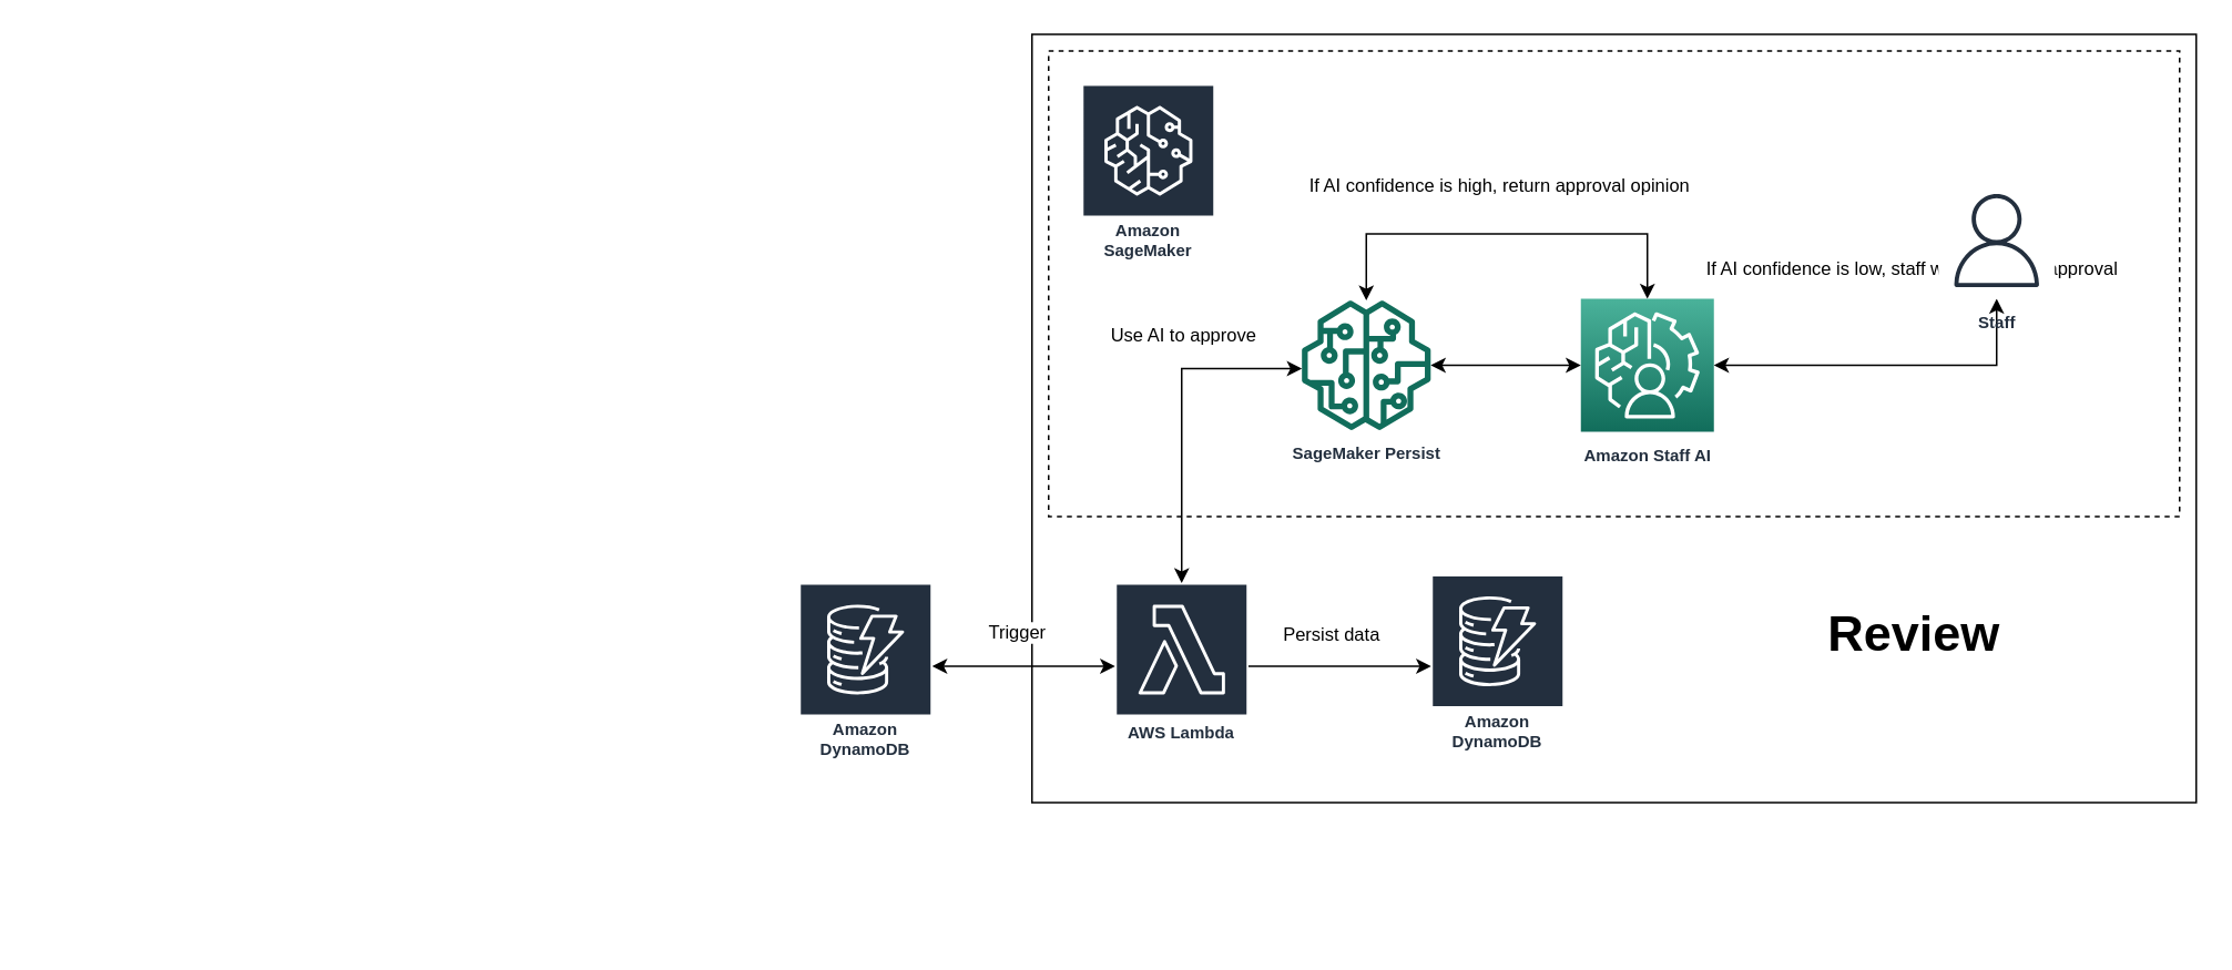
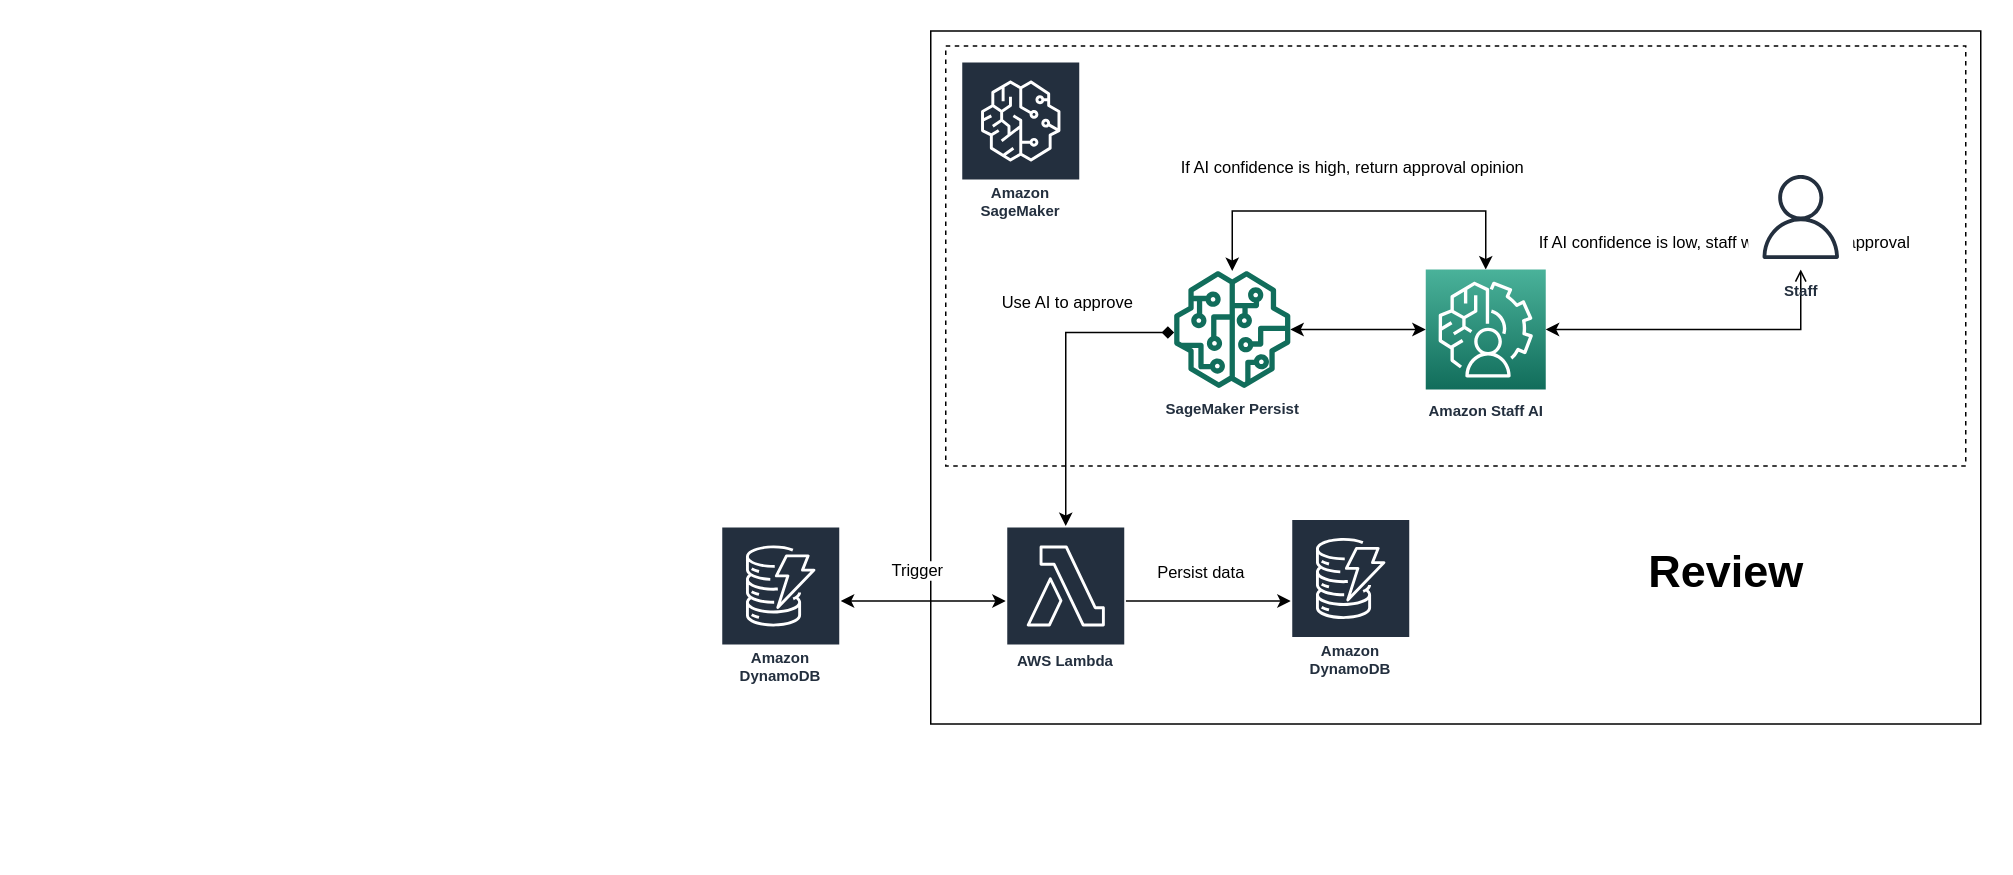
- <mxCell id="31" value="Amazon SageMaker" style="outlineConnect=0;fontColor=#232F3E;gradientColor=none;strokeColor=#ffffff;fillColor=#232F3E;dashed=0;verticalLabelPosition=middle;verticalAlign=bottom;align=center;html=1;whiteSpace=wrap;fontSize=10;fontStyle=1;spacing=3;shape=mxgraph.aws4.productIcon;prIcon=mxgraph.aws4.sagemaker;" vertex="1" parent="1"><mxGeometry x="650" y="50" width="80" height="110" as="geometry" /></mxCell>
+ <mxCell id="31" value="Amazon SageMaker" style="outlineConnect=0;fontColor=#232F3E;gradientColor=none;strokeColor=#ffffff;fillColor=#232F3E;dashed=0;verticalLabelPosition=middle;verticalAlign=bottom;align=center;html=1;whiteSpace=wrap;fontSize=10;fontStyle=1;spacing=3;shape=mxgraph.aws4.productIcon;prIcon=mxgraph.aws4.sagemaker;" vertex="1" parent="1"><mxGeometry x="640" y="40" width="80" height="110" as="geometry" /></mxCell>
- <mxCell id="24" style="edgeStyle=orthogonalEdgeStyle;rounded=0;orthogonalLoop=1;jettySize=auto;html=1;startArrow=classic;startFill=1;" edge="1" parent="1" source="28" target="32"><mxGeometry relative="1" as="geometry"><Array as="points"><mxPoint x="1150" y="219" /><mxPoint x="1150" y="219" /></Array></mxGeometry></mxCell>
+ <mxCell id="24" style="edgeStyle=orthogonalEdgeStyle;rounded=0;orthogonalLoop=1;jettySize=auto;html=1;startArrow=classic;startFill=1;endArrow=open;" edge="1" parent="1" source="28" target="32"><mxGeometry relative="1" as="geometry"><Array as="points"><mxPoint x="1150" y="219" /><mxPoint x="1150" y="219" /></Array></mxGeometry></mxCell>
- <mxCell id="15" style="edgeStyle=orthogonalEdgeStyle;rounded=0;orthogonalLoop=1;jettySize=auto;html=1;startArrow=classic;startFill=1;" edge="1" parent="1" source="17" target="30"><mxGeometry relative="1" as="geometry"><Array as="points"><mxPoint x="710" y="221" /></Array></mxGeometry></mxCell>
+ <mxCell id="15" style="edgeStyle=orthogonalEdgeStyle;rounded=0;orthogonalLoop=1;jettySize=auto;html=1;startArrow=classic;startFill=1;endArrow=diamond;" edge="1" parent="1" source="17" target="30"><mxGeometry relative="1" as="geometry"><Array as="points"><mxPoint x="710" y="221" /></Array></mxGeometry></mxCell>
